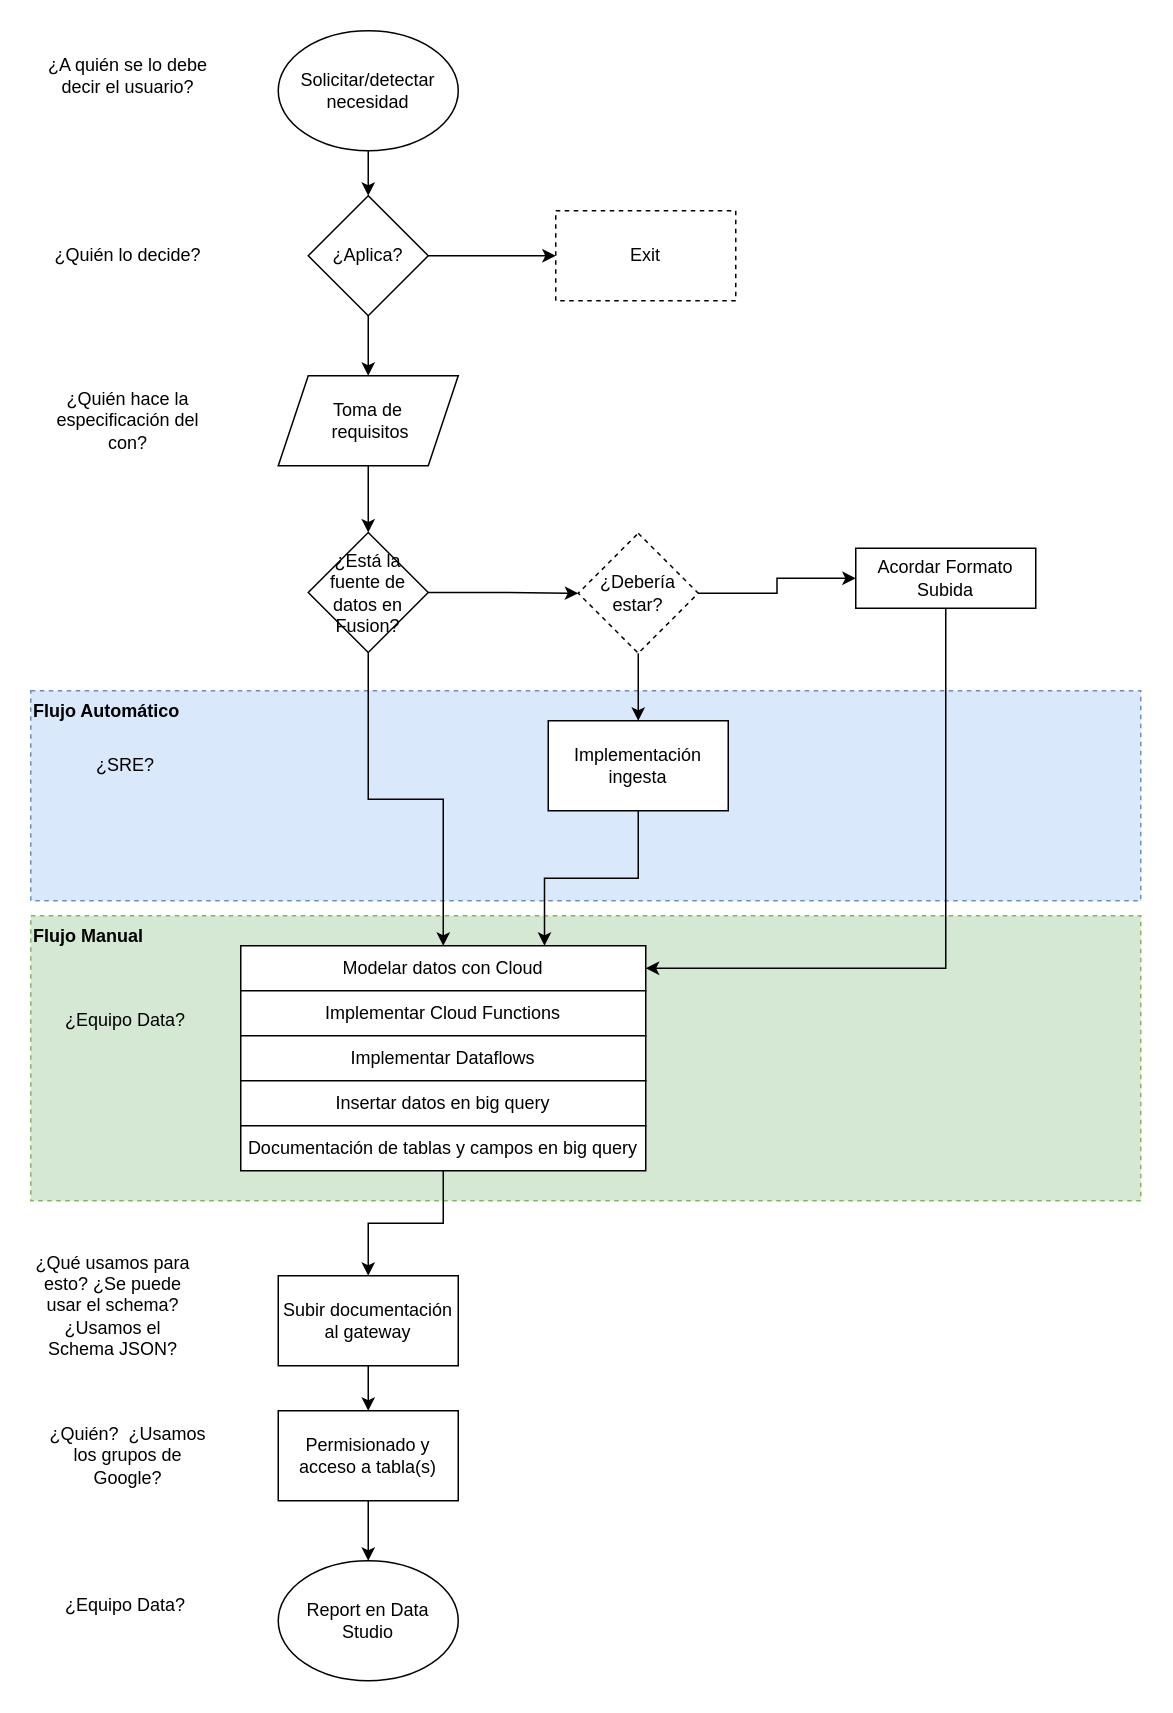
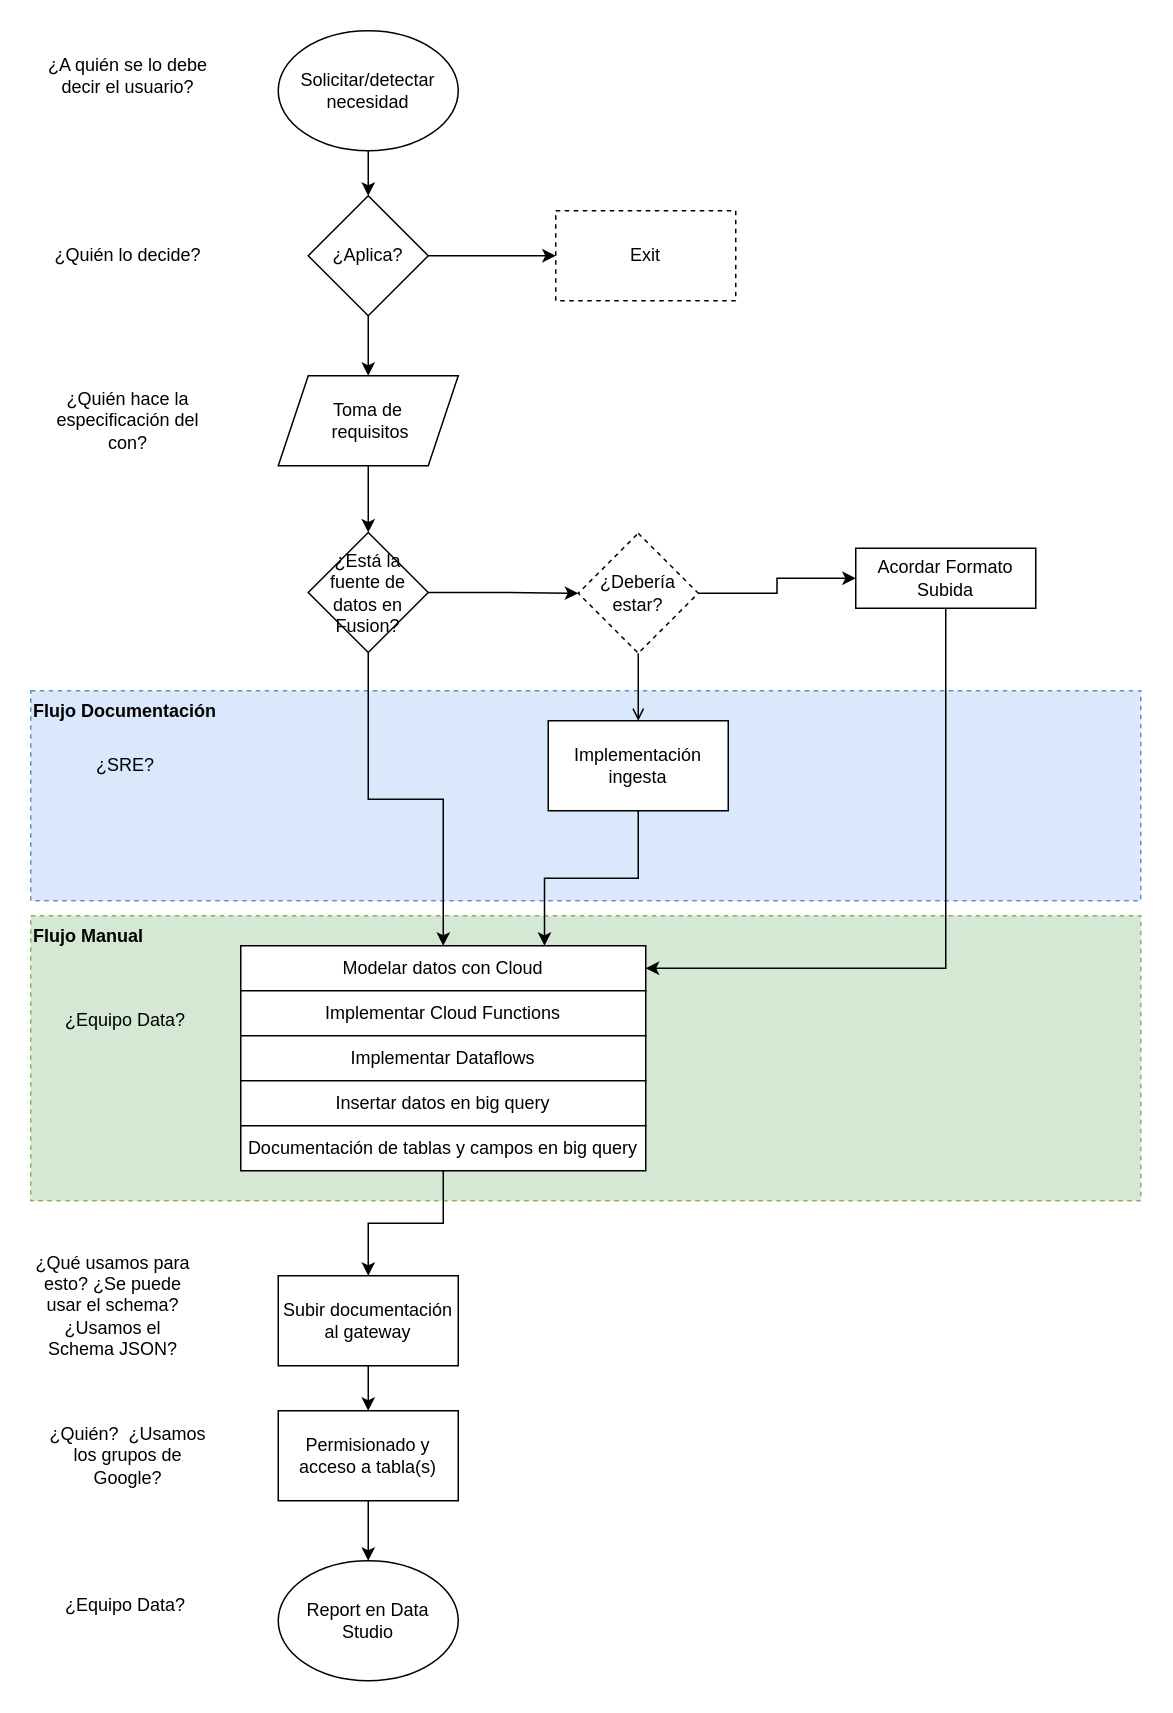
- <mxCell id="14" style="edgeStyle=orthogonalEdgeStyle;rounded=0;orthogonalLoop=1;jettySize=auto;html=1;exitX=0.5;exitY=1;exitDx=0;exitDy=0;" edge="1" parent="1" source="15" target="19"><mxGeometry relative="1" as="geometry" /></mxCell>
+ <mxCell id="14" style="edgeStyle=orthogonalEdgeStyle;rounded=0;orthogonalLoop=1;jettySize=auto;html=1;exitX=0.5;exitY=1;exitDx=0;exitDy=0;endArrow=open;" edge="1" parent="1" source="15" target="19"><mxGeometry relative="1" as="geometry" /></mxCell>
- <mxCell id="3" value="&lt;b&gt;Flujo Automático&lt;/b&gt;" style="rounded=0;whiteSpace=wrap;html=1;align=left;verticalAlign=top;fillColor=#dae8fc;strokeColor=#6c8ebf;dashed=1;" vertex="1" parent="1"><mxGeometry x="20" y="460" width="740" height="140" as="geometry" /></mxCell>
+ <mxCell id="3" value="&lt;b&gt;Flujo Documentación&lt;/b&gt;" style="rounded=0;whiteSpace=wrap;html=1;align=left;verticalAlign=top;fillColor=#dae8fc;strokeColor=#6c8ebf;dashed=1;" vertex="1" parent="1"><mxGeometry x="20" y="460" width="740" height="140" as="geometry" /></mxCell>
